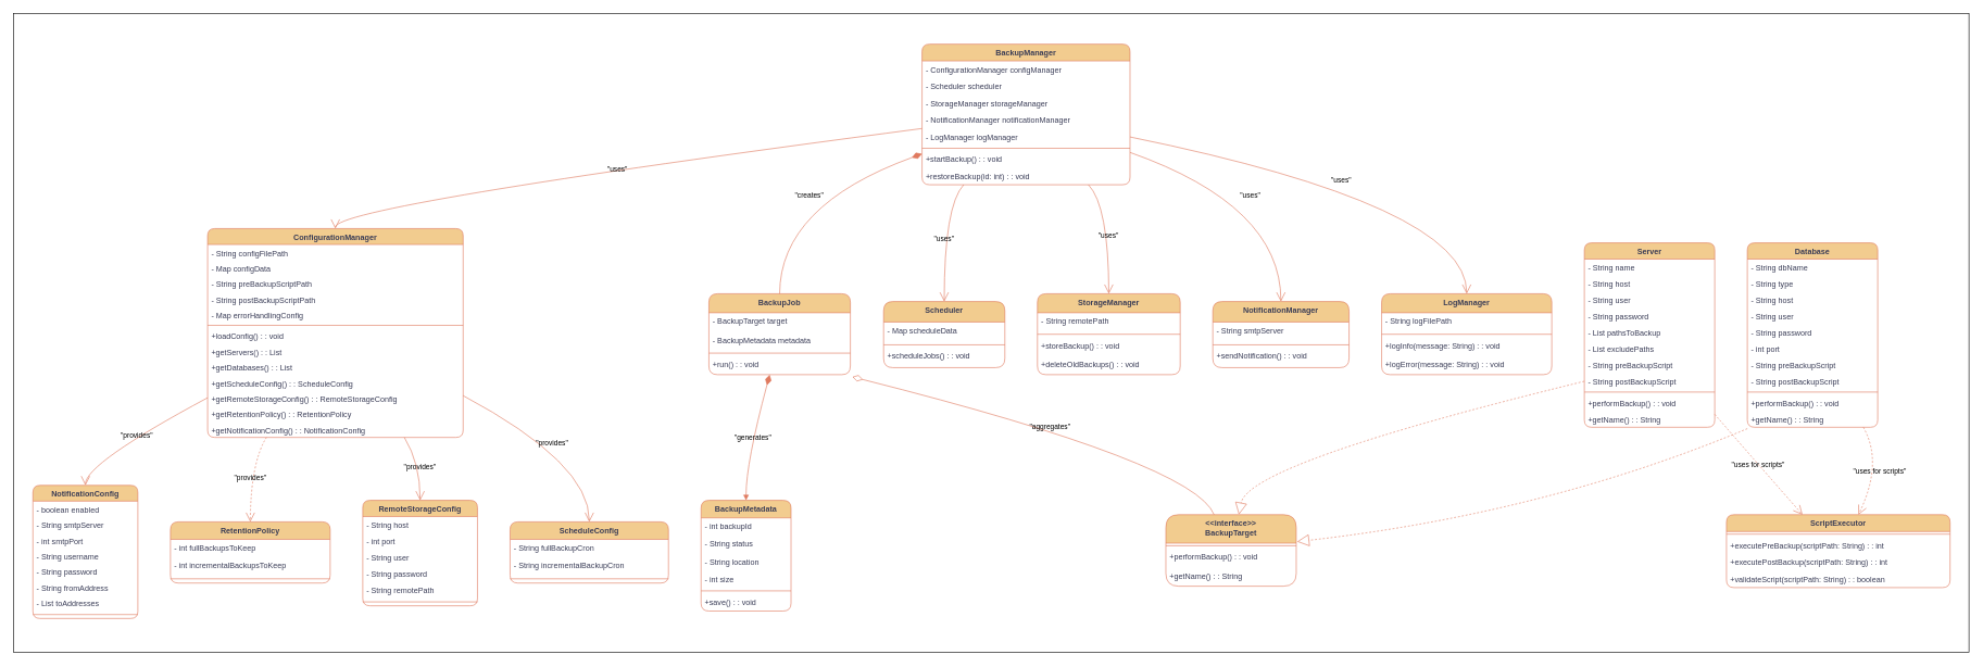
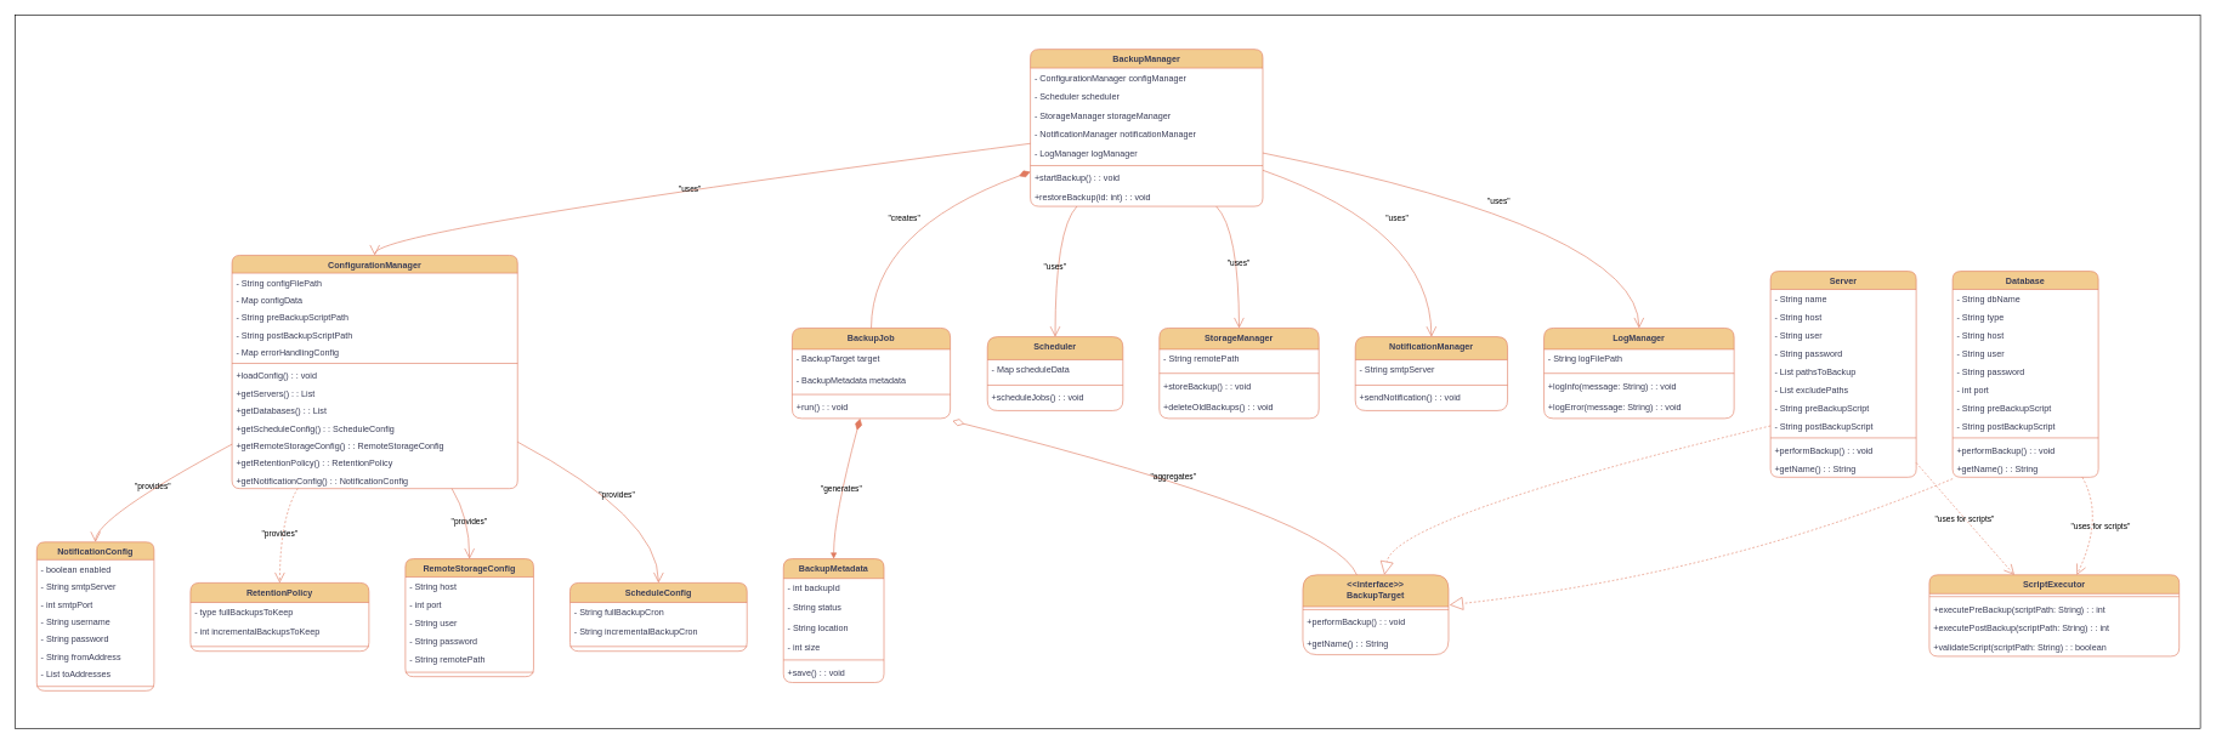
- <mxCell id="101" value="- int fullBackupsToKeep" style="text;strokeColor=none;fillColor=none;align=left;verticalAlign=top;spacingLeft=4;spacingRight=4;overflow=hidden;rotatable=0;points=[[0,0.5],[1,0.5]];portConstraint=eastwest;labelBackgroundColor=none;fontColor=#393C56;rounded=1;" vertex="1" parent="100"><mxGeometry y="26.914" width="245" height="27" as="geometry" /></mxCell>
+ <mxCell id="101" value="- type fullBackupsToKeep" style="text;strokeColor=none;fillColor=none;align=left;verticalAlign=top;spacingLeft=4;spacingRight=4;overflow=hidden;rotatable=0;points=[[0,0.5],[1,0.5]];portConstraint=eastwest;labelBackgroundColor=none;fontColor=#393C56;rounded=1;" vertex="1" parent="100"><mxGeometry y="26.914" width="245" height="27" as="geometry" /></mxCell>
